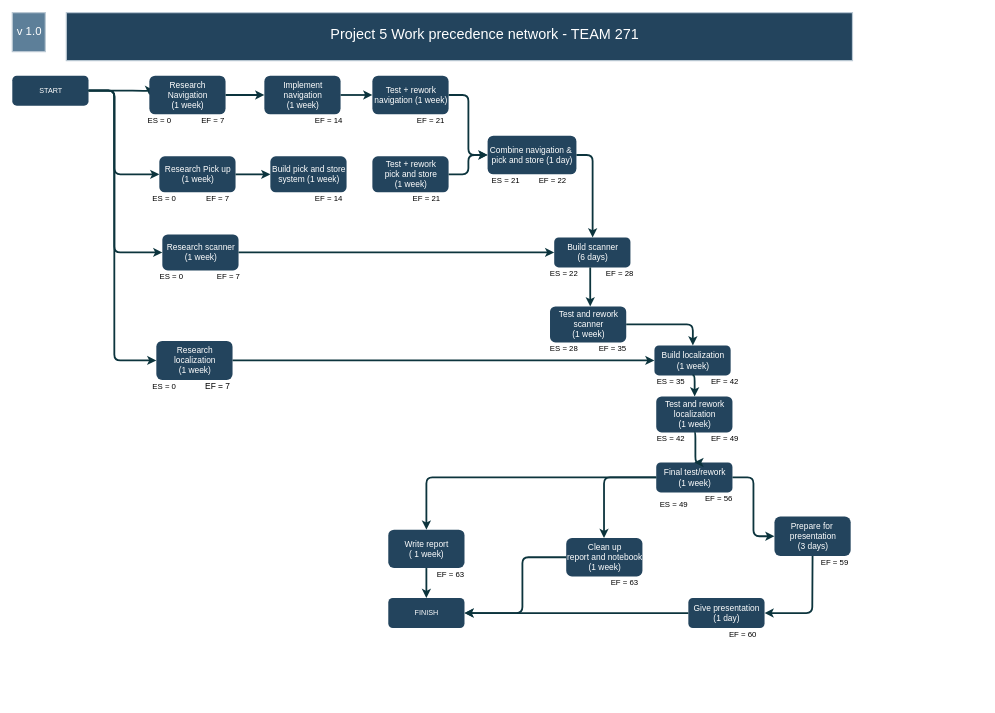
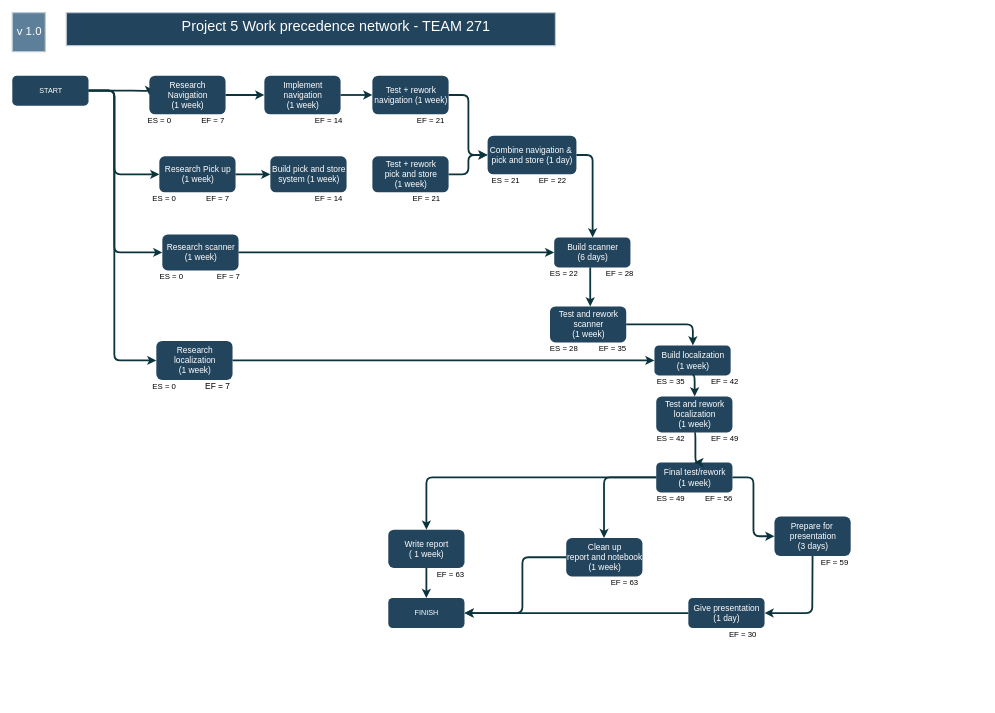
- <mxCell id="2" value="Project 5 Work precedence network - TEAM 271" style="strokeColor=#BAC8D3;fillColor=#23445D;fontSize=24;strokeWidth=2;fontFamily=Helvetica;html=1;fontColor=#FFFFFF;fontStyle=0;spacingBottom=8;spacingRight=0;spacingLeft=83;" parent="1" vertex="1"><mxGeometry x="110" y="20.5" width="1310" height="80" as="geometry" /></mxCell>
+ <mxCell id="2" value="Project 5 Work precedence network - TEAM 271" style="strokeColor=#BAC8D3;fillColor=#23445D;fontSize=24;strokeWidth=2;fontFamily=Helvetica;html=1;fontColor=#FFFFFF;fontStyle=0;spacingBottom=8;spacingRight=0;spacingLeft=83;" parent="1" vertex="1"><mxGeometry x="110" y="20.5" width="815" height="55" as="geometry" /></mxCell>
- <mxCell id="54" value="&lt;font style=&quot;font-size: 13px&quot;&gt;ES = 49&lt;/font&gt;" style="text;html=1;align=center;verticalAlign=middle;resizable=0;points=[];autosize=1;" parent="1" vertex="1"><mxGeometry x="1091.5" y="830" width="60" height="20" as="geometry" /></mxCell>
+ <mxCell id="54" value="&lt;font style=&quot;font-size: 13px&quot;&gt;ES = 49&lt;/font&gt;" style="text;html=1;align=center;verticalAlign=middle;resizable=0;points=[];autosize=1;" parent="1" vertex="1"><mxGeometry x="1086.5" y="820" width="60" height="20" as="geometry" /></mxCell>
- <mxCell id="57" value="&lt;font style=&quot;font-size: 13px&quot;&gt;EF = 60&lt;/font&gt;" style="text;html=1;align=center;verticalAlign=middle;resizable=0;points=[];autosize=1;" parent="1" vertex="1"><mxGeometry x="1207" y="1046" width="60" height="20" as="geometry" /></mxCell>
+ <mxCell id="57" value="&lt;font style=&quot;font-size: 13px&quot;&gt;EF = 30&lt;/font&gt;" style="text;html=1;align=center;verticalAlign=middle;resizable=0;points=[];autosize=1;" parent="1" vertex="1"><mxGeometry x="1207" y="1046" width="60" height="20" as="geometry" /></mxCell>
